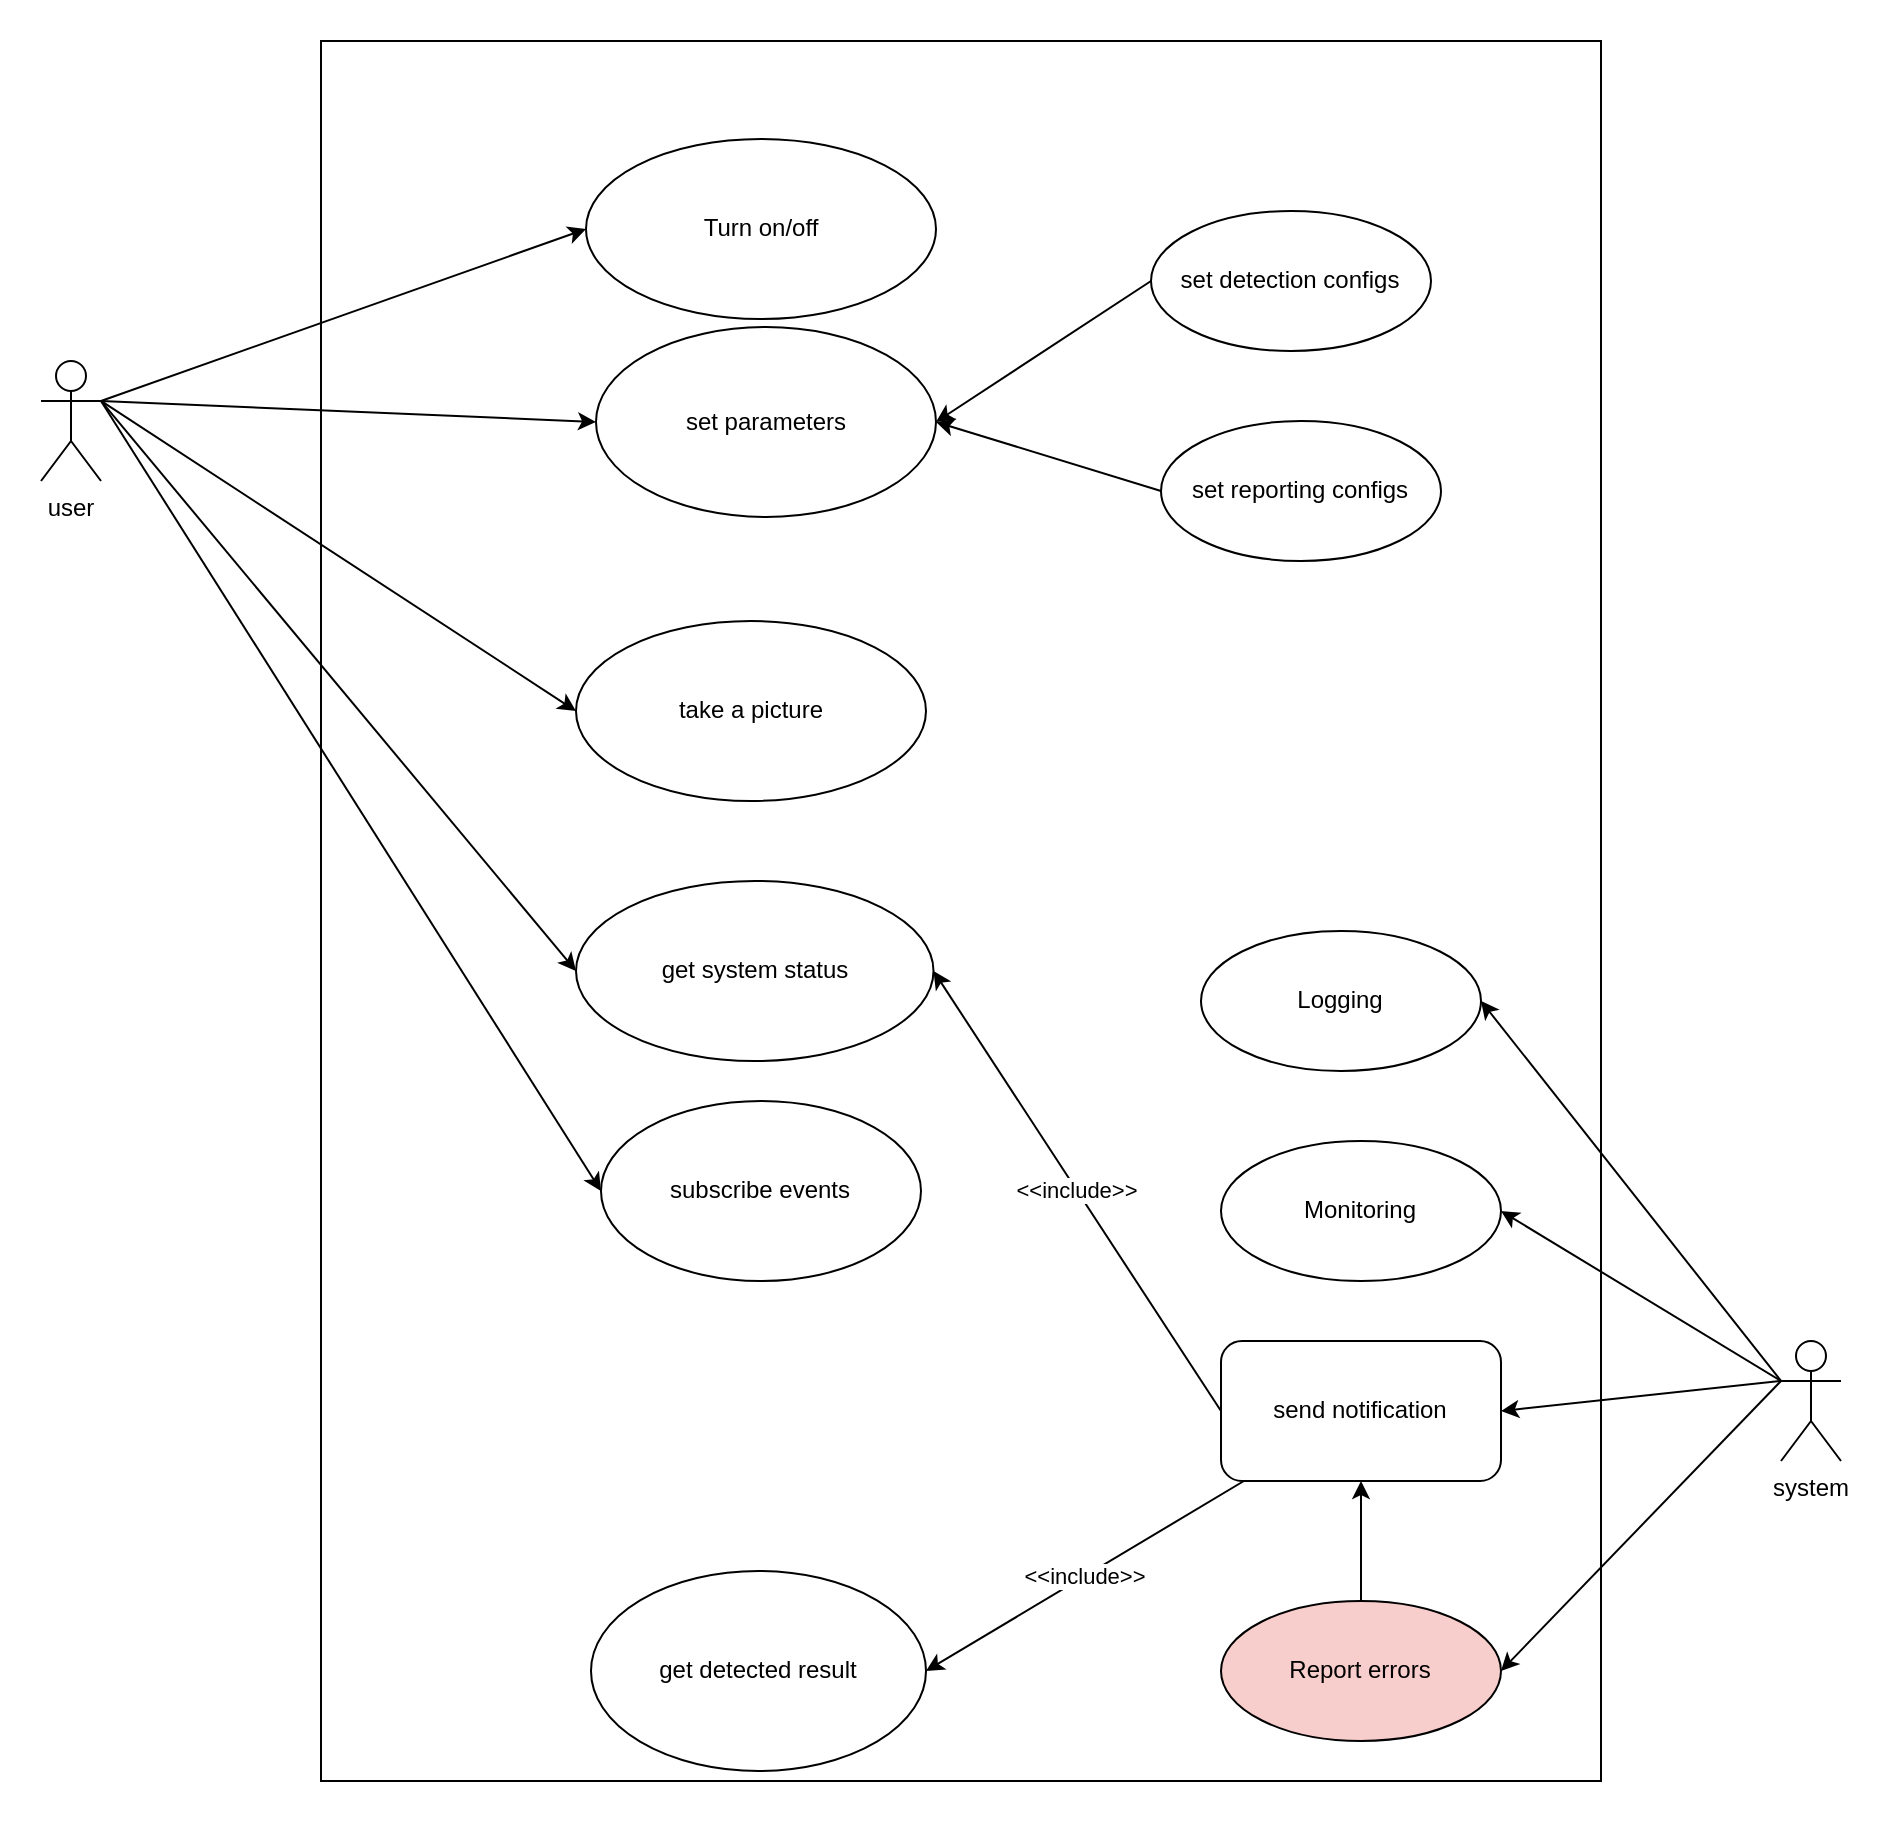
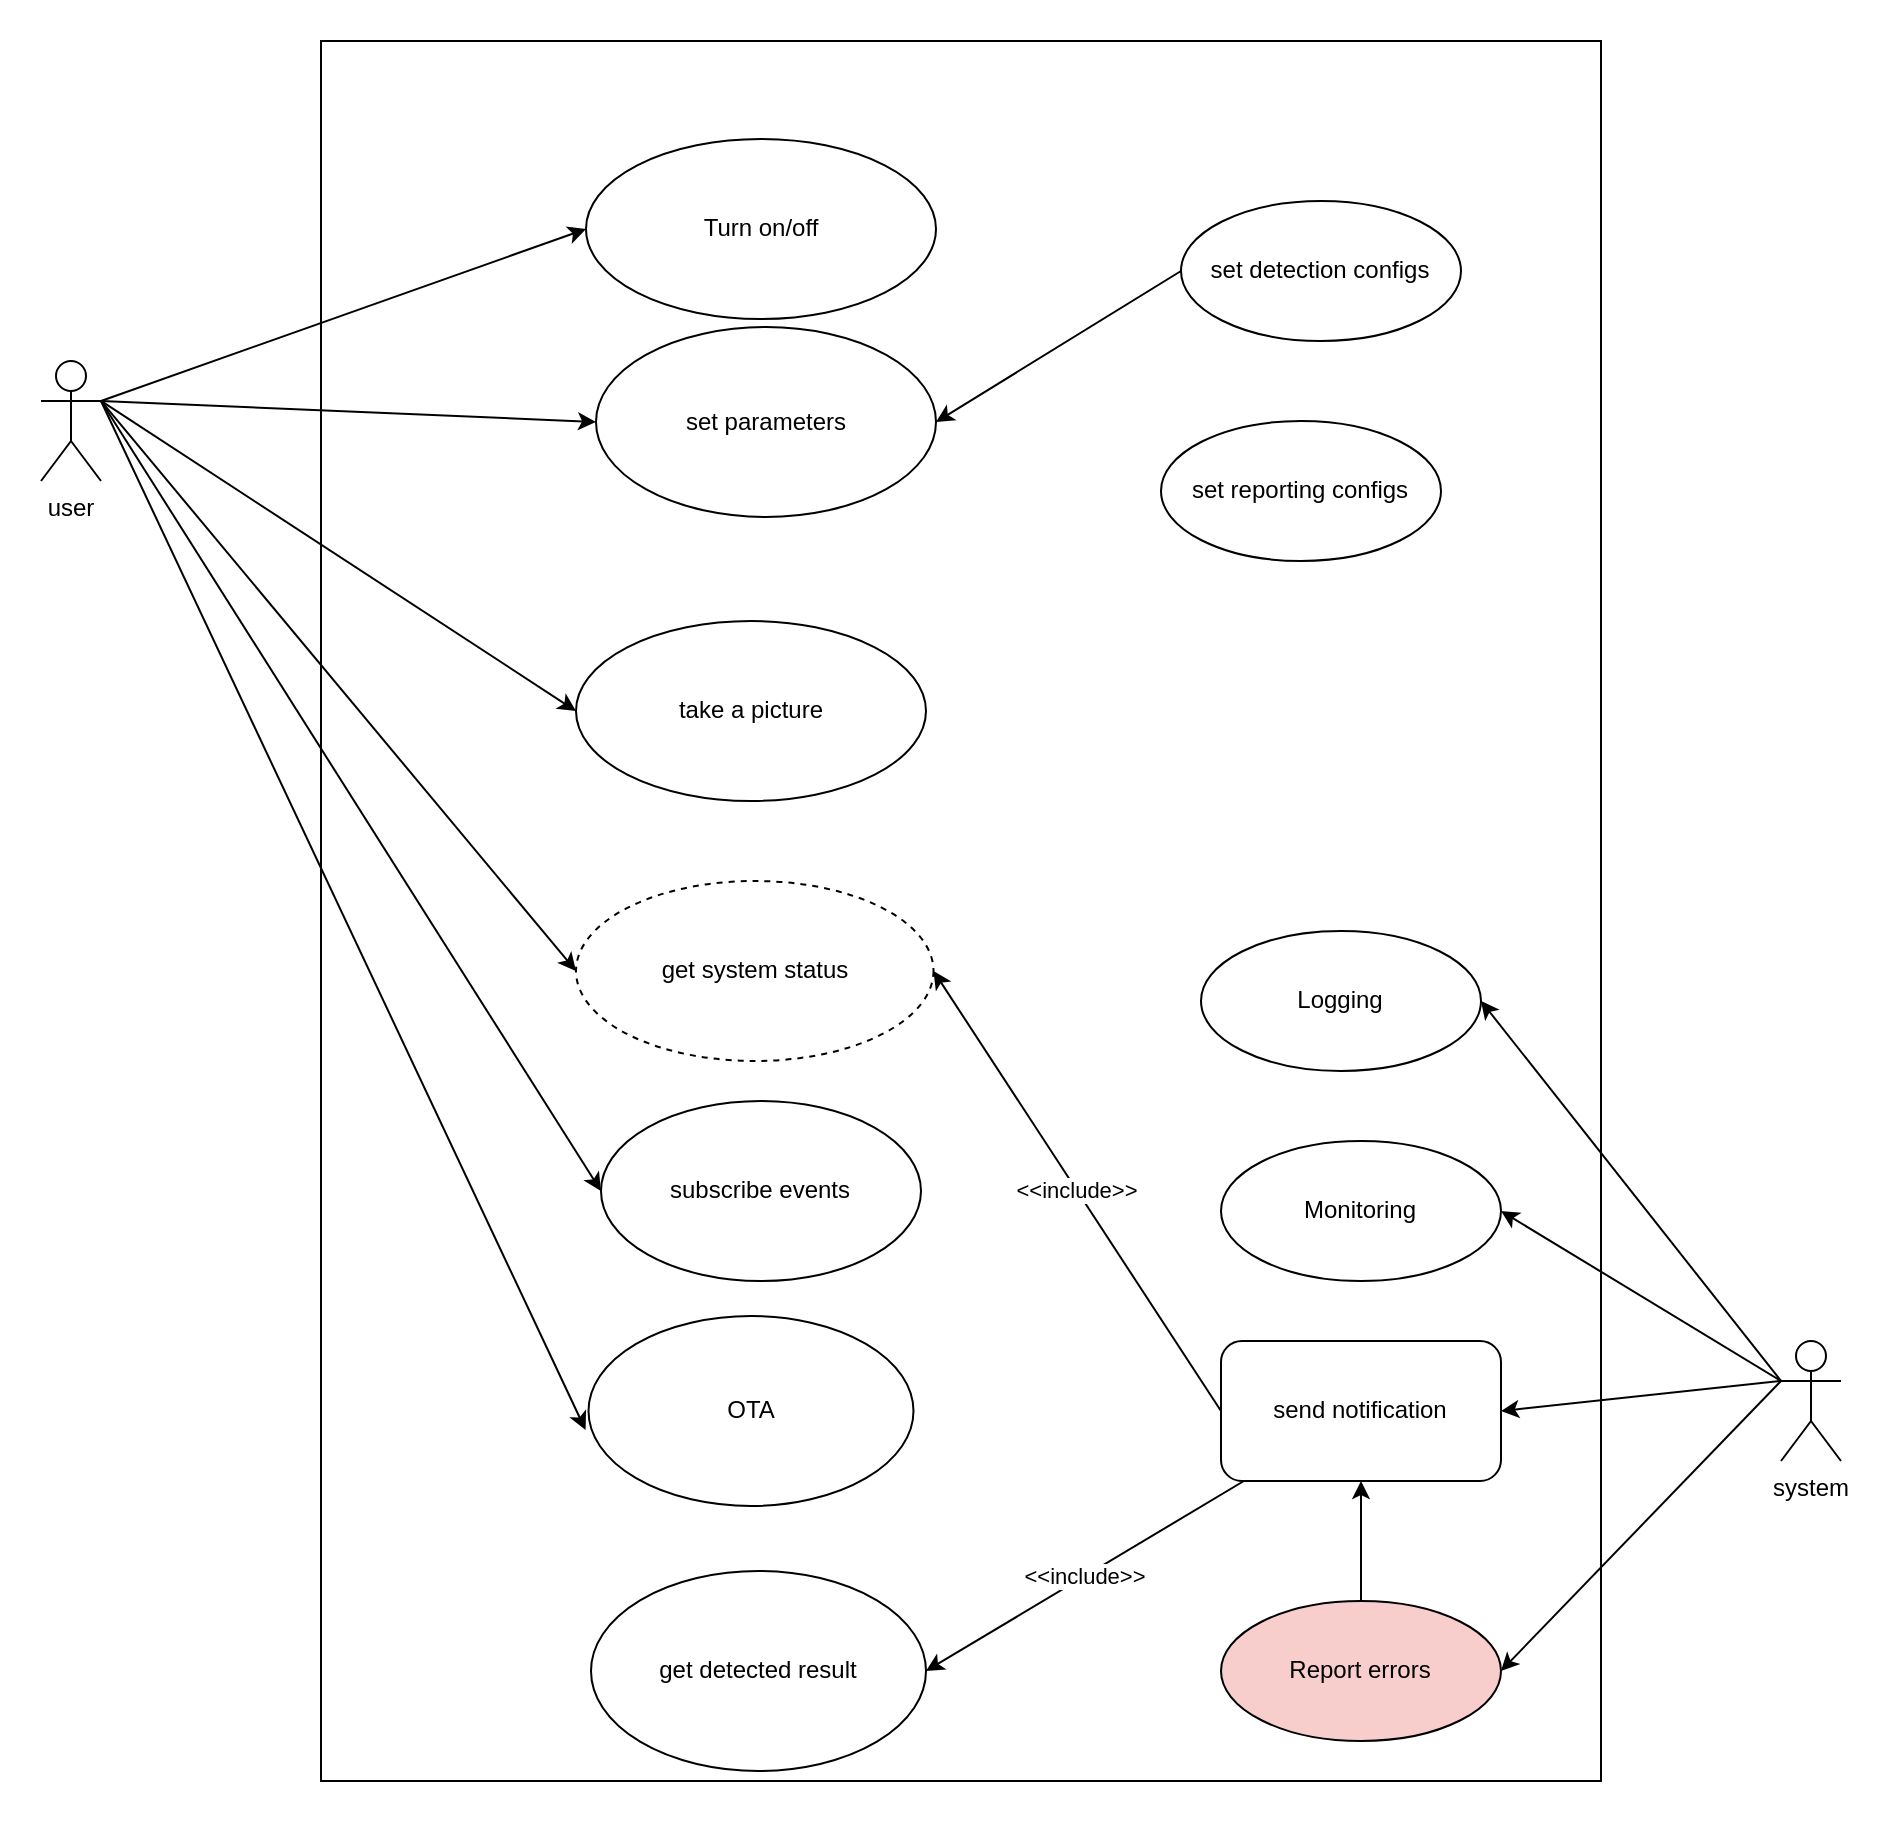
- <mxCell id="27" value="set detection configs" style="ellipse;whiteSpace=wrap;html=1;" parent="1" vertex="1"><mxGeometry x="575" y="105" width="140" height="70" as="geometry" /></mxCell>
+ <mxCell id="27" value="set detection configs" style="ellipse;whiteSpace=wrap;html=1;" parent="1" vertex="1"><mxGeometry x="590" y="100" width="140" height="70" as="geometry" /></mxCell>
- <mxCell id="30" value="" style="endArrow=classic;html=1;rounded=0;entryX=1;entryY=0.5;entryDx=0;entryDy=0;exitX=0;exitY=0.5;exitDx=0;exitDy=0;" parent="1" source="28" target="20" edge="1"><mxGeometry width="50" height="50" relative="1" as="geometry"><mxPoint x="590" y="240" as="sourcePoint" /><mxPoint x="540" y="300" as="targetPoint" /><Array as="points" /></mxGeometry></mxCell>
+ <mxCell id="9" style="edgeStyle=none;rounded=0;orthogonalLoop=1;jettySize=auto;html=1;exitX=1;exitY=0.333;exitDx=0;exitDy=0;exitPerimeter=0;entryX=-0.009;entryY=0.6;entryDx=0;entryDy=0;entryPerimeter=0;" edge="1" parent="1" source="10" target="32"><mxGeometry relative="1" as="geometry" /></mxCell>
- <mxCell id="14" value="get system status" style="ellipse;whiteSpace=wrap;html=1;" parent="1" vertex="1"><mxGeometry x="287.5" y="440" width="178.75" height="90" as="geometry" /></mxCell>
+ <mxCell id="14" value="get system status" style="ellipse;whiteSpace=wrap;html=1;dashed=1;" parent="1" vertex="1"><mxGeometry x="287.5" y="440" width="178.75" height="90" as="geometry" /></mxCell>
+ <mxCell id="32" value="OTA" style="ellipse;whiteSpace=wrap;html=1;" vertex="1" parent="1"><mxGeometry x="293.75" y="657.5" width="162.5" height="95" as="geometry" /></mxCell>
